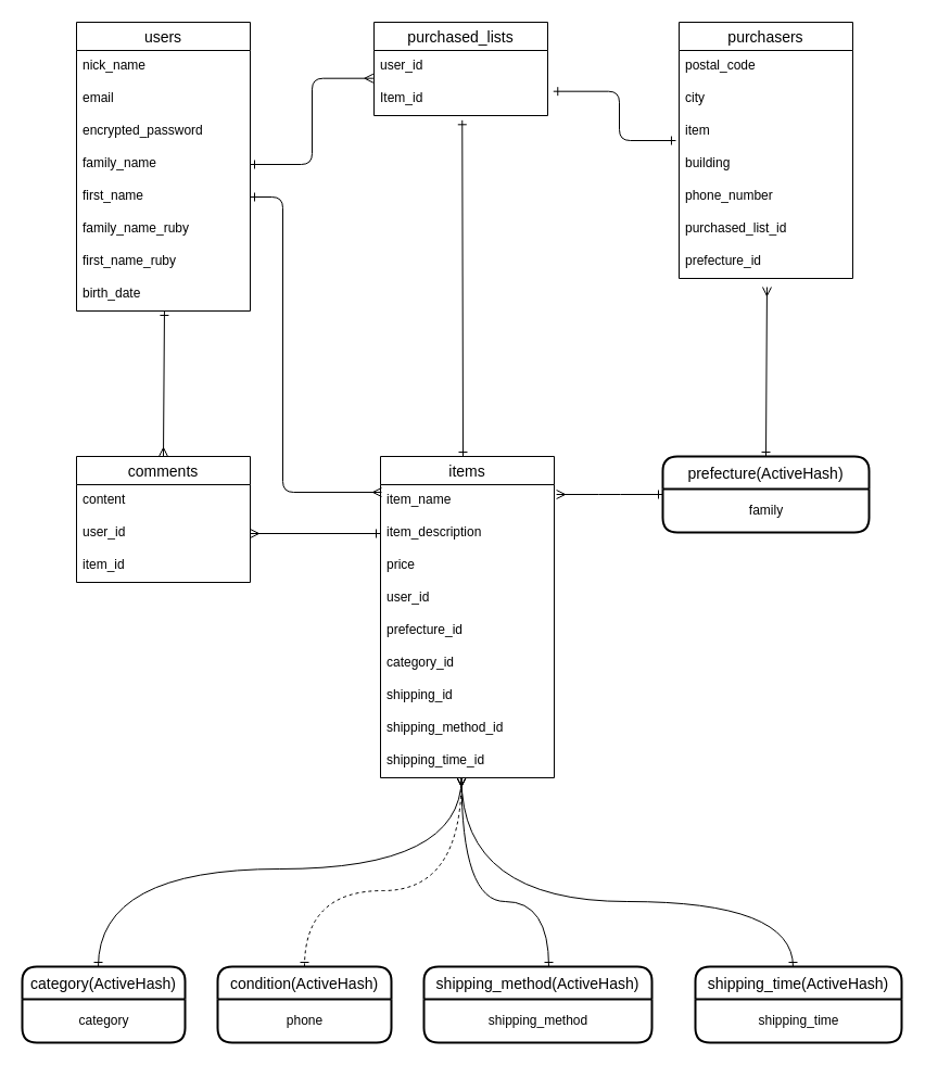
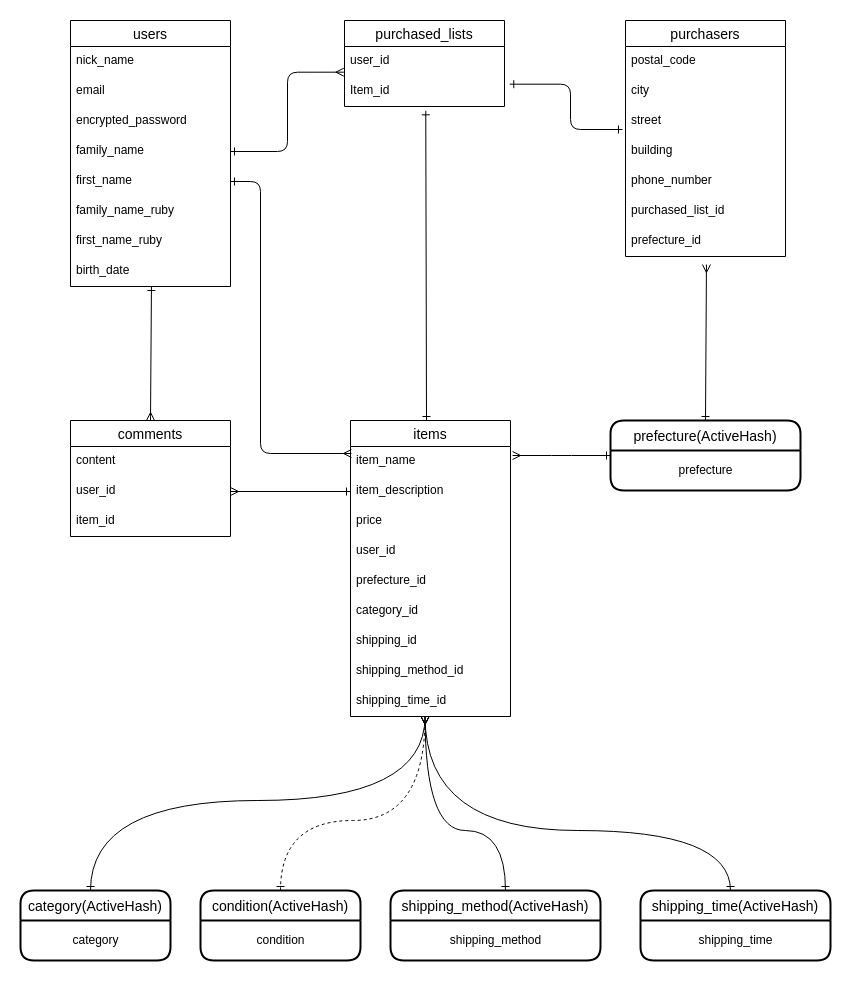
- <mxCell id="30" value="item" style="text;strokeColor=none;fillColor=none;spacingLeft=4;spacingRight=4;overflow=hidden;rotatable=0;points=[[0,0.5],[1,0.5]];portConstraint=eastwest;fontSize=12;" parent="27" vertex="1"><mxGeometry y="86" width="160" height="30" as="geometry" /></mxCell>
+ <mxCell id="30" value="street" style="text;strokeColor=none;fillColor=none;spacingLeft=4;spacingRight=4;overflow=hidden;rotatable=0;points=[[0,0.5],[1,0.5]];portConstraint=eastwest;fontSize=12;" parent="27" vertex="1"><mxGeometry y="86" width="160" height="30" as="geometry" /></mxCell>
- <mxCell id="46" value="family" style="text;html=1;align=center;verticalAlign=middle;resizable=0;points=[];autosize=1;strokeColor=none;fillColor=none;" parent="45" vertex="1"><mxGeometry y="30" width="190" height="40" as="geometry" /></mxCell>
+ <mxCell id="46" value="prefecture" style="text;html=1;align=center;verticalAlign=middle;resizable=0;points=[];autosize=1;strokeColor=none;fillColor=none;" parent="45" vertex="1"><mxGeometry y="30" width="190" height="40" as="geometry" /></mxCell>
- <mxCell id="38" value="phone" style="text;html=1;align=center;verticalAlign=middle;resizable=0;points=[];autosize=1;strokeColor=none;fillColor=none;" parent="37" vertex="1"><mxGeometry y="30" width="160" height="40" as="geometry" /></mxCell>
+ <mxCell id="38" value="condition" style="text;html=1;align=center;verticalAlign=middle;resizable=0;points=[];autosize=1;strokeColor=none;fillColor=none;" parent="37" vertex="1"><mxGeometry y="30" width="160" height="40" as="geometry" /></mxCell>
